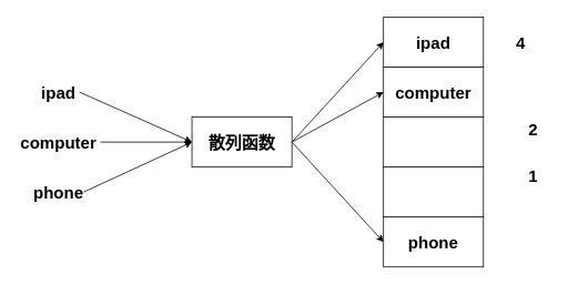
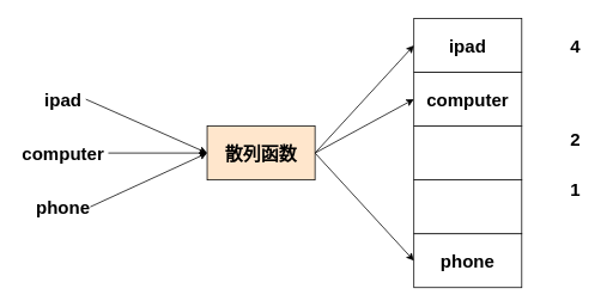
- <mxCell id="9" value="4" style="text;html=1;strokeColor=none;fillColor=none;align=center;verticalAlign=middle;whiteSpace=wrap;rounded=0;fontSize=20;fontStyle=1" vertex="1" parent="1"><mxGeometry x="605" y="40" width="40" height="20" as="geometry" /></mxCell>
+ <mxCell id="9" value="4" style="text;html=1;strokeColor=none;fillColor=none;align=center;verticalAlign=middle;whiteSpace=wrap;rounded=0;fontSize=20;fontStyle=1" vertex="1" parent="1"><mxGeometry x="620" y="40" width="40" height="20" as="geometry" /></mxCell>
- <mxCell id="13" value="散列函数" style="rounded=0;whiteSpace=wrap;html=1;fontSize=20;fontStyle=1" vertex="1" parent="1"><mxGeometry x="230" y="140" width="120" height="60" as="geometry" /></mxCell>
+ <mxCell id="13" value="散列函数" style="rounded=0;whiteSpace=wrap;html=1;fontSize=20;fontStyle=1;fillColor=#ffe6cc;" vertex="1" parent="1"><mxGeometry x="230" y="140" width="120" height="60" as="geometry" /></mxCell>
